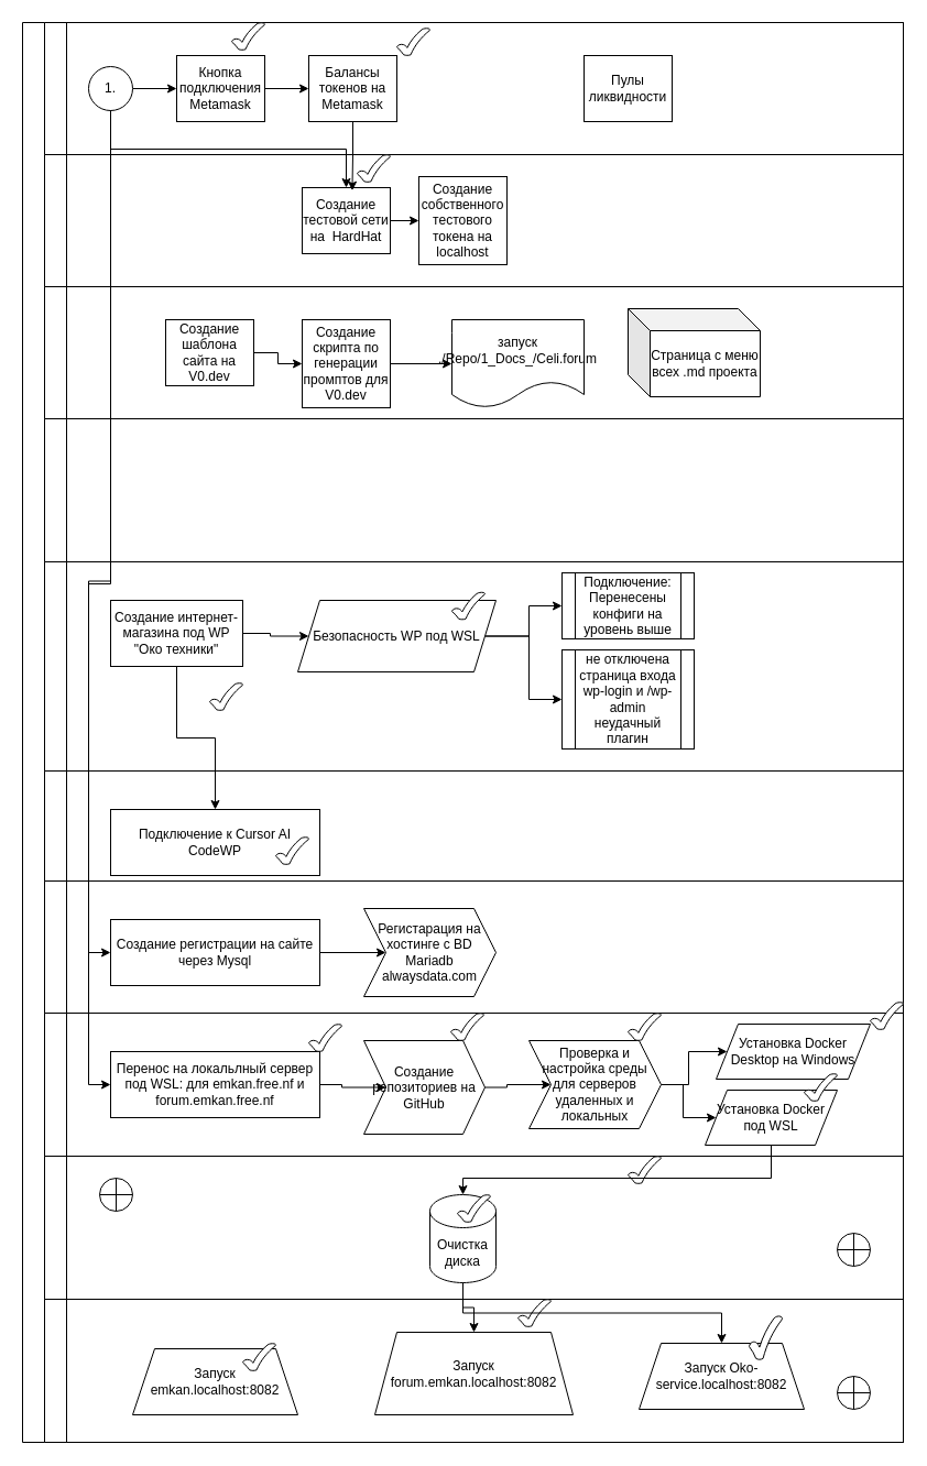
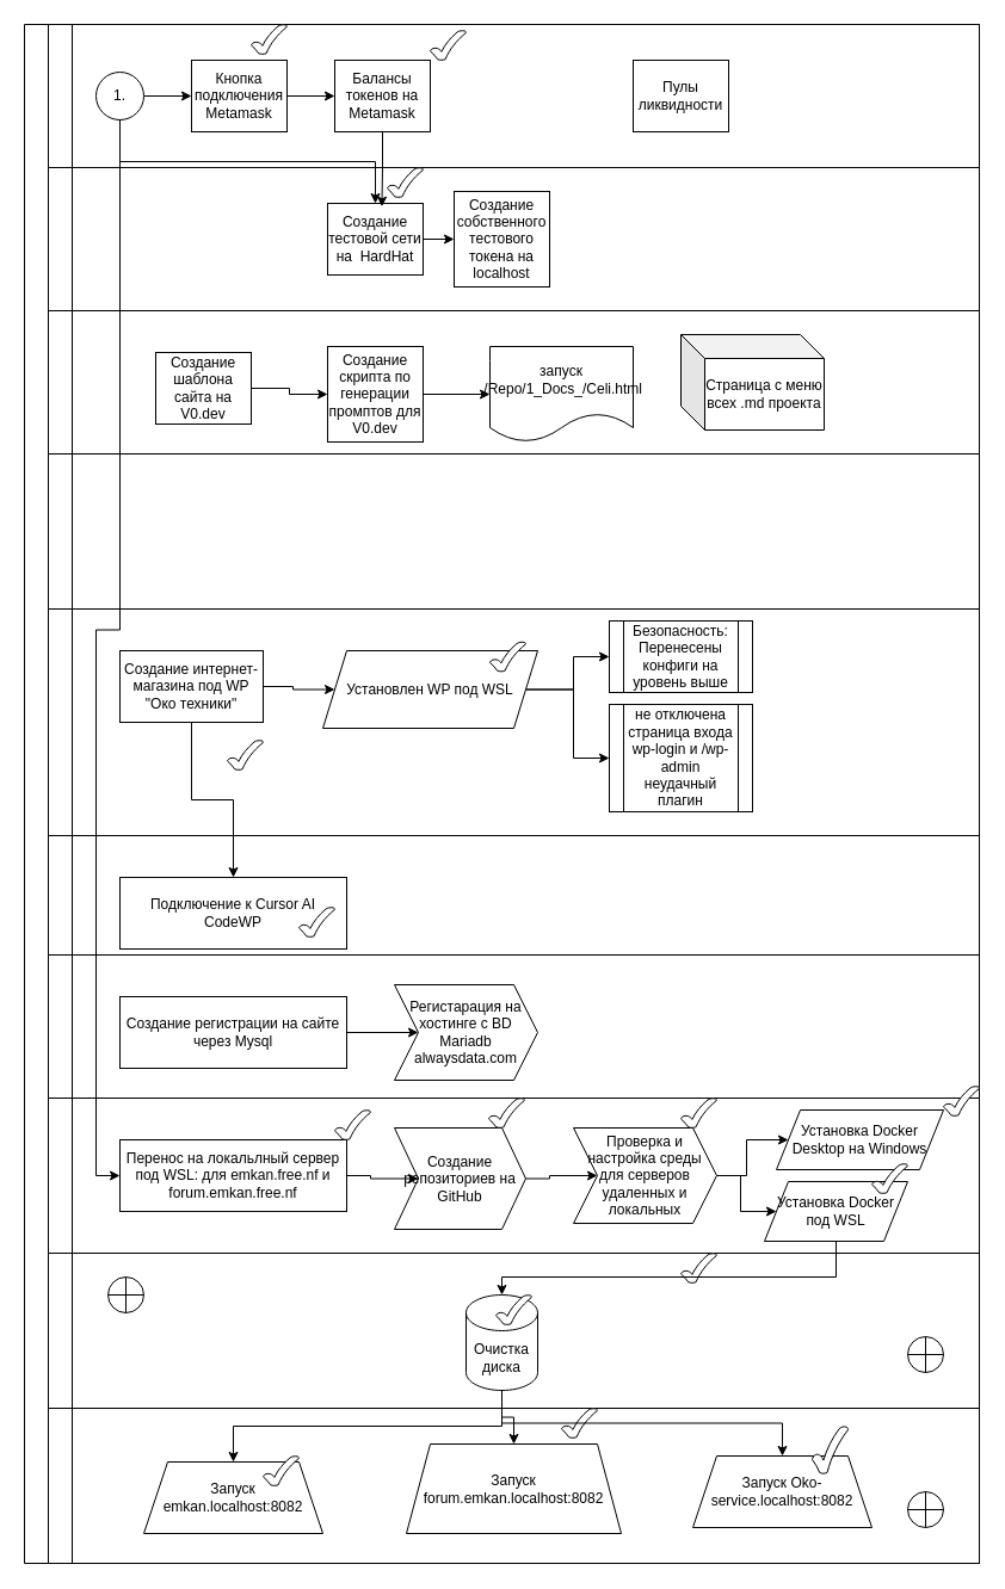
- <mxCell id="22" value="запуск ./Repo/1_Docs_/Celi.forum" style="shape=document;whiteSpace=wrap;html=1;boundedLbl=1;" parent="17" vertex="1"><mxGeometry x="370" y="30" width="120" height="80" as="geometry" /></mxCell>
+ <mxCell id="22" value="запуск ./Repo/1_Docs_/Celi.html" style="shape=document;whiteSpace=wrap;html=1;boundedLbl=1;" parent="17" vertex="1"><mxGeometry x="370" y="30" width="120" height="80" as="geometry" /></mxCell>
- <mxCell id="19" value="&lt;div&gt;Создание шаблона сайта на V0.dev&lt;/div&gt;" style="rounded=0;whiteSpace=wrap;html=1;fontFamily=Helvetica;fontSize=12;fontColor=#000000;align=center;" parent="17" vertex="1"><mxGeometry x="110" y="30" width="80" height="60" as="geometry" /></mxCell>
+ <mxCell id="19" value="&lt;div&gt;Создание шаблона сайта на V0.dev&lt;/div&gt;" style="rounded=0;whiteSpace=wrap;html=1;fontFamily=Helvetica;fontSize=12;fontColor=#000000;align=center;" parent="17" vertex="1"><mxGeometry x="90" y="35" width="80" height="60" as="geometry" /></mxCell>
- <mxCell id="47" style="edgeStyle=orthogonalEdgeStyle;rounded=0;orthogonalLoop=1;jettySize=auto;html=1;exitX=0.5;exitY=1;exitDx=0;exitDy=0;entryX=0;entryY=0.5;entryDx=0;entryDy=0;" parent="2" source="5" target="44" edge="1"><mxGeometry relative="1" as="geometry"><Array as="points"><mxPoint x="80" y="510" /><mxPoint x="60" y="510" /><mxPoint x="60" y="845" /></Array></mxGeometry></mxCell>
- <mxCell id="33" value="Подключение:&lt;br&gt;Перенесены конфиги на уровень выше " style="shape=process;whiteSpace=wrap;html=1;backgroundOutline=1;" parent="27" vertex="1"><mxGeometry x="470" y="10" width="120" height="60" as="geometry" /></mxCell>
+ <mxCell id="33" value="Безопасность:&lt;br&gt;Перенесены конфиги на уровень выше " style="shape=process;whiteSpace=wrap;html=1;backgroundOutline=1;" parent="27" vertex="1"><mxGeometry x="470" y="10" width="120" height="60" as="geometry" /></mxCell>
- <mxCell id="32" value="Безопасность WP под WSL" style="shape=parallelogram;perimeter=parallelogramPerimeter;whiteSpace=wrap;html=1;fixedSize=1;" parent="27" vertex="1"><mxGeometry x="230" y="35" width="180" height="65" as="geometry" /></mxCell>
+ <mxCell id="32" value="Установлен WP под WSL" style="shape=parallelogram;perimeter=parallelogramPerimeter;whiteSpace=wrap;html=1;fixedSize=1;" parent="27" vertex="1"><mxGeometry x="230" y="35" width="180" height="65" as="geometry" /></mxCell>
+ <mxCell id="77" style="edgeStyle=orthogonalEdgeStyle;rounded=0;orthogonalLoop=1;jettySize=auto;html=1;exitX=0.5;exitY=1;exitDx=0;exitDy=0;exitPerimeter=0;entryX=0.5;entryY=0;entryDx=0;entryDy=0;" edge="1" parent="65" source="68" target="72"><mxGeometry relative="1" as="geometry" /></mxCell>
